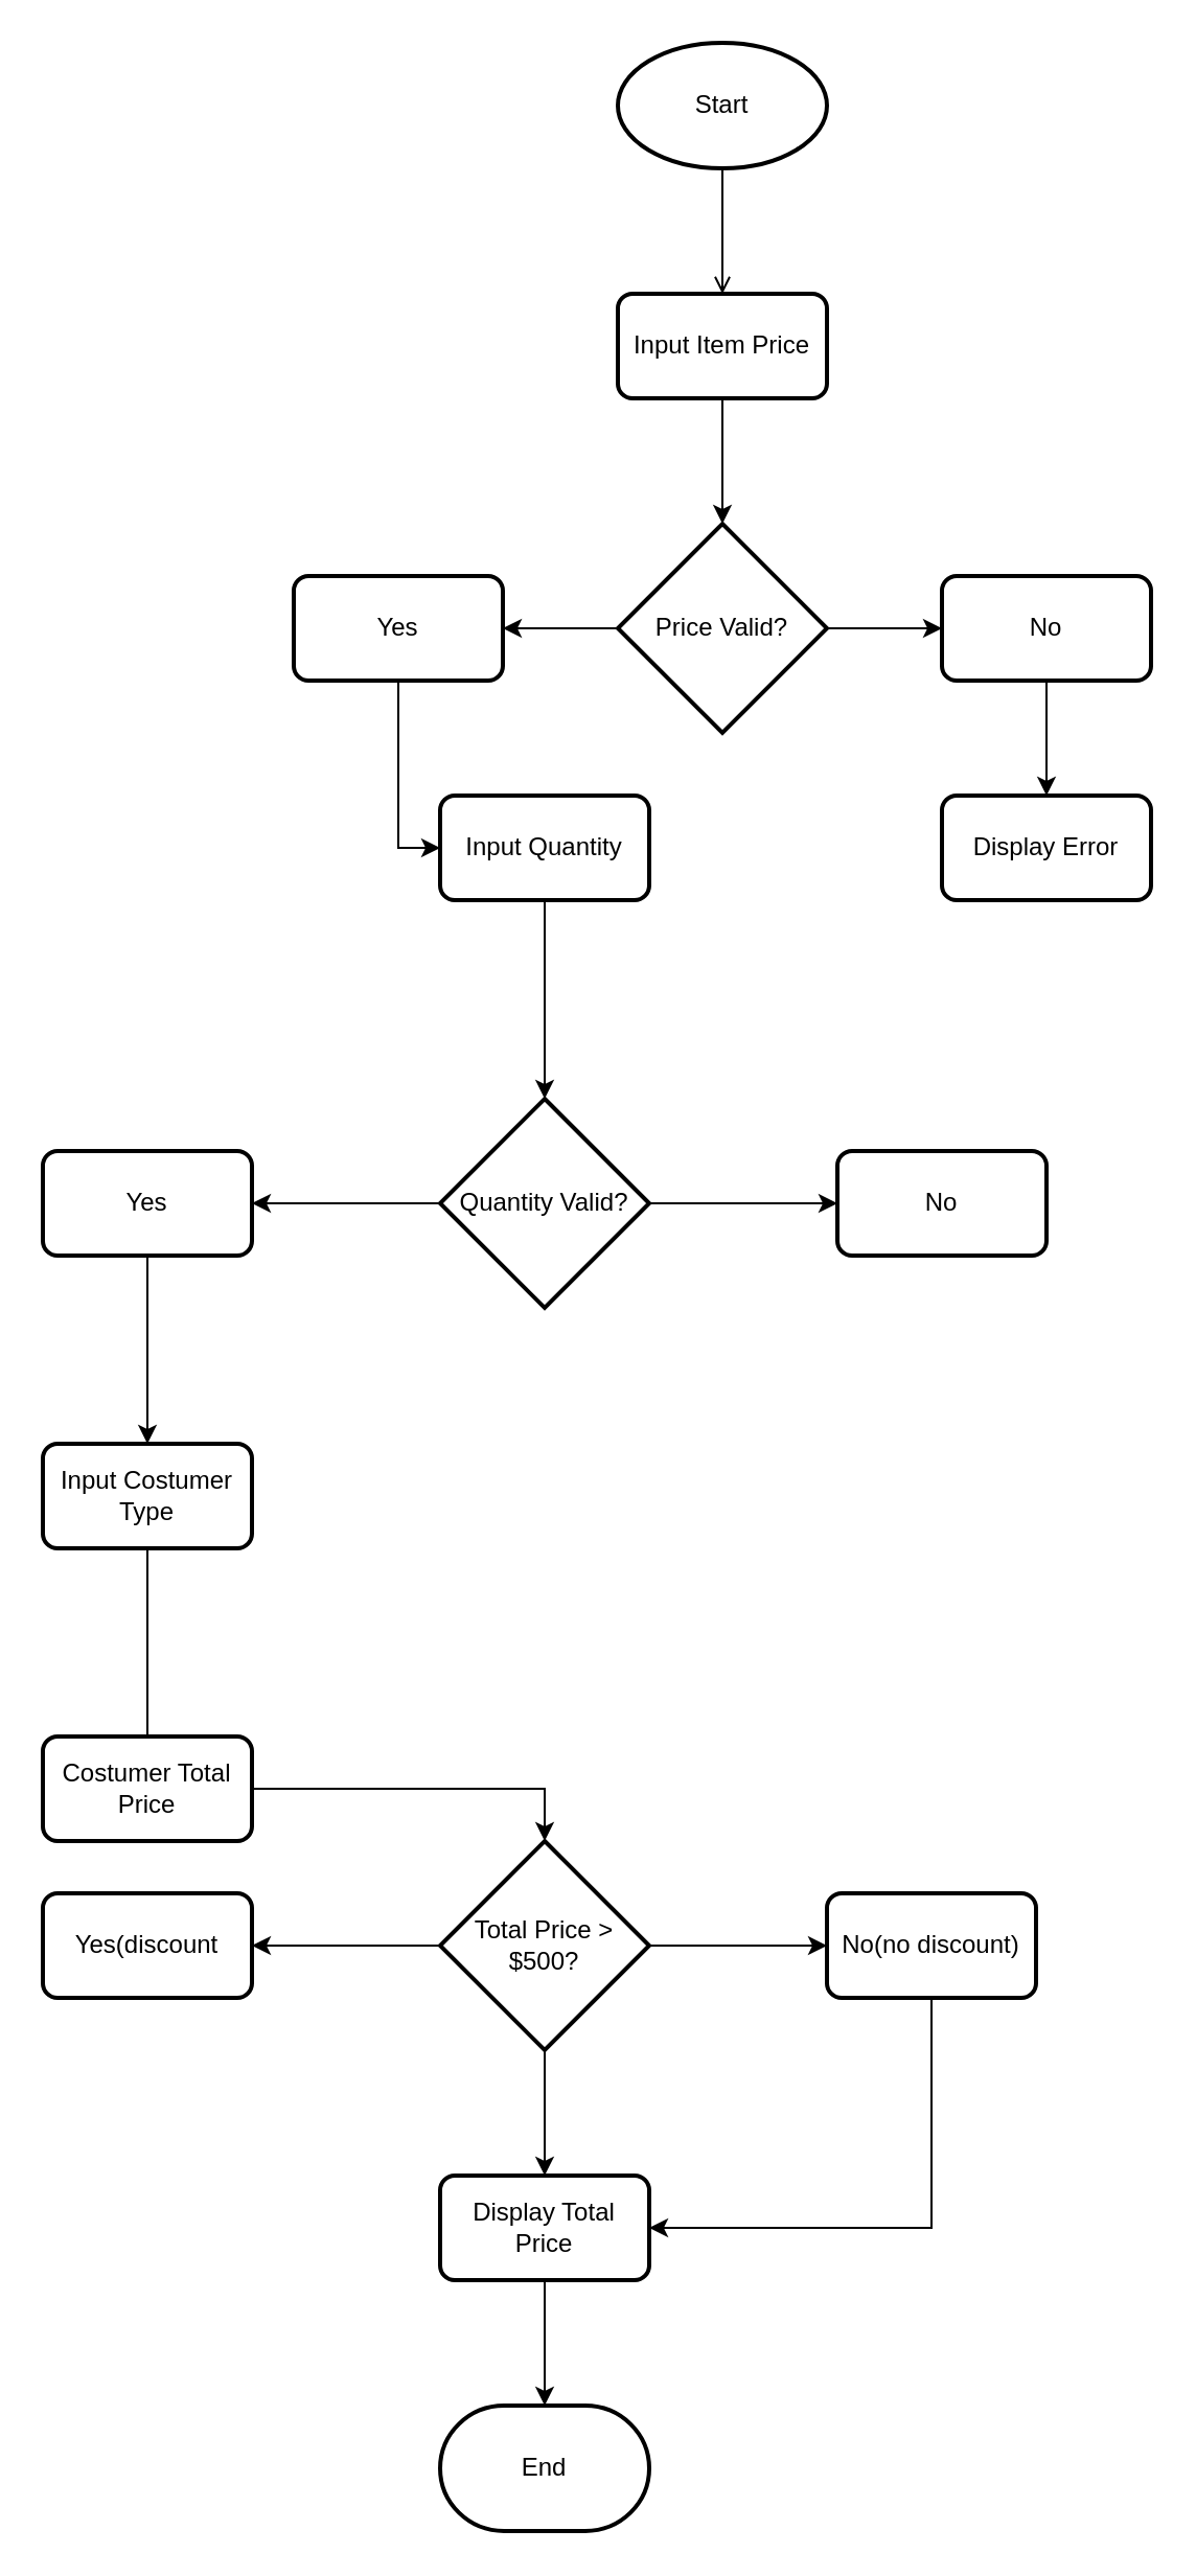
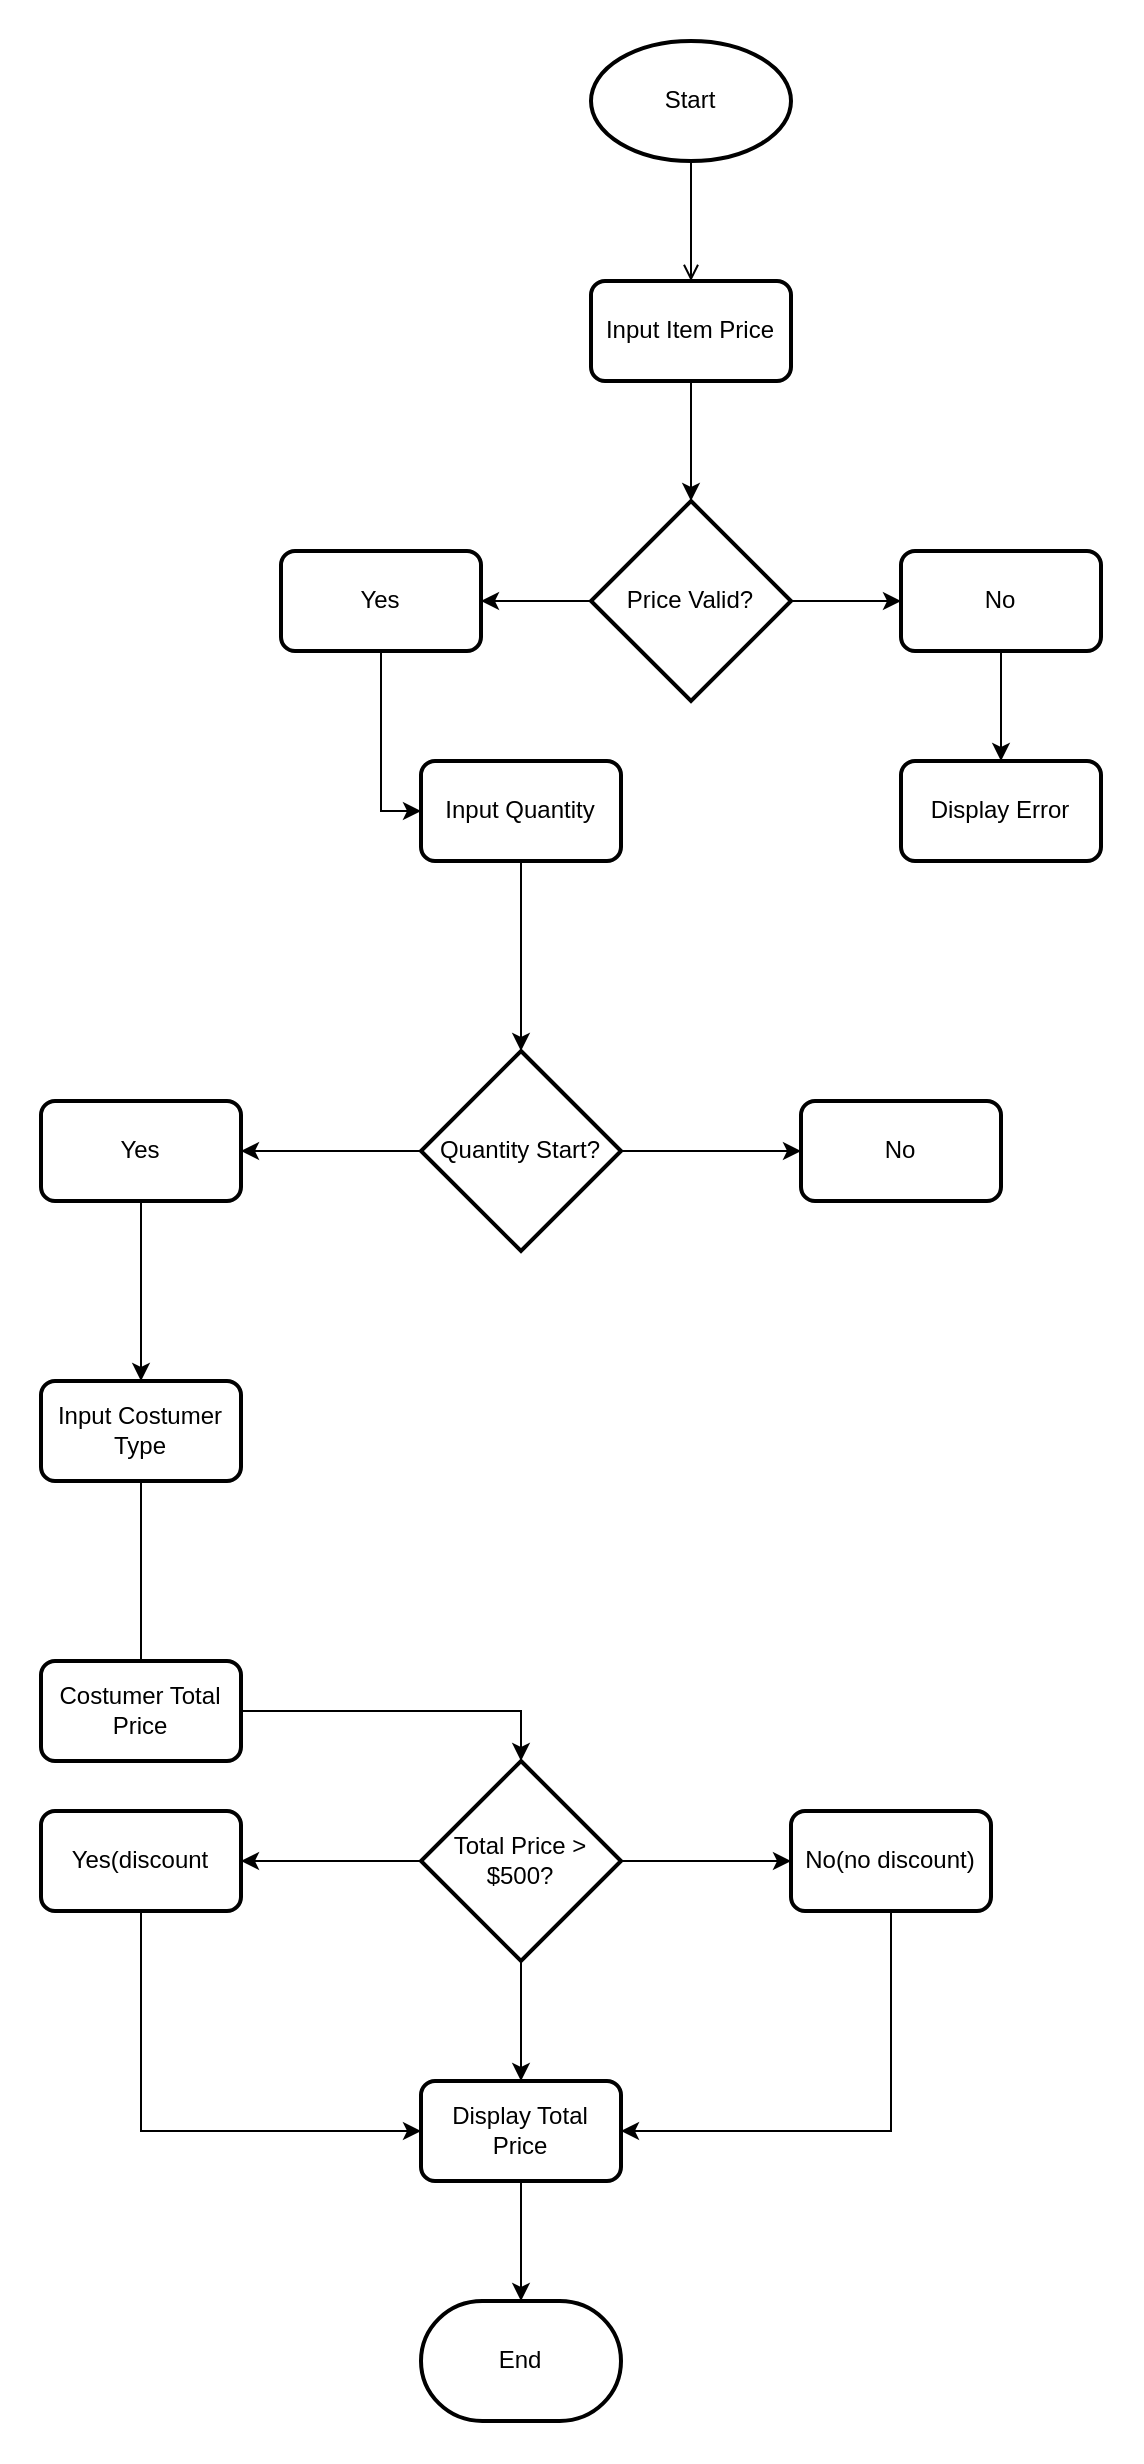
- <mxCell id="17" value="Quantity Valid?" style="strokeWidth=2;html=1;shape=mxgraph.flowchart.decision;whiteSpace=wrap;" vertex="1" parent="1"><mxGeometry x="210" y="525" width="100" height="100" as="geometry" /></mxCell>
+ <mxCell id="17" value="Quantity Start?" style="strokeWidth=2;html=1;shape=mxgraph.flowchart.decision;whiteSpace=wrap;" vertex="1" parent="1"><mxGeometry x="210" y="525" width="100" height="100" as="geometry" /></mxCell>
+ <mxCell id="30" style="edgeStyle=orthogonalEdgeStyle;rounded=0;orthogonalLoop=1;jettySize=auto;html=1;exitX=0.5;exitY=1;exitDx=0;exitDy=0;entryX=0;entryY=0.5;entryDx=0;entryDy=0;" edge="1" parent="1" source="31" target="34"><mxGeometry relative="1" as="geometry" /></mxCell>
